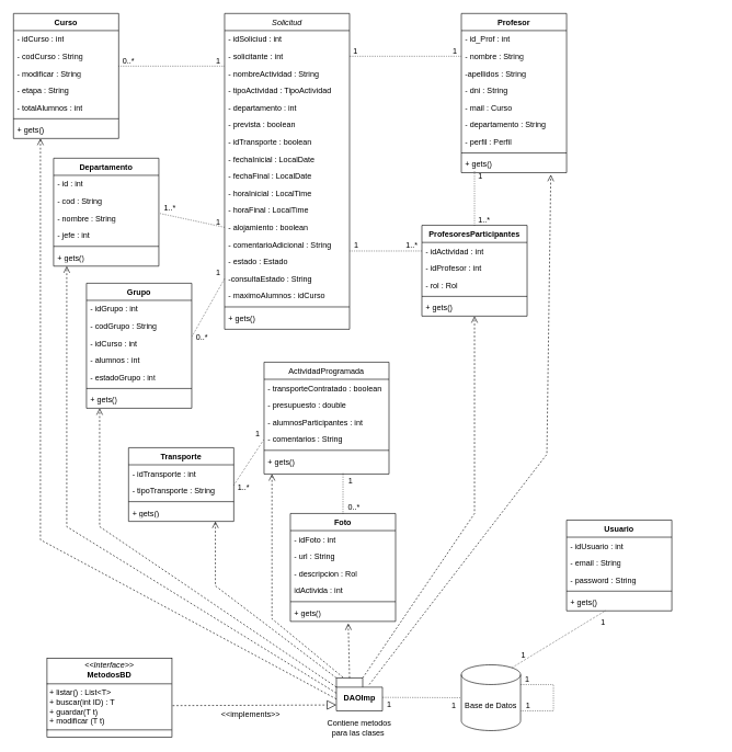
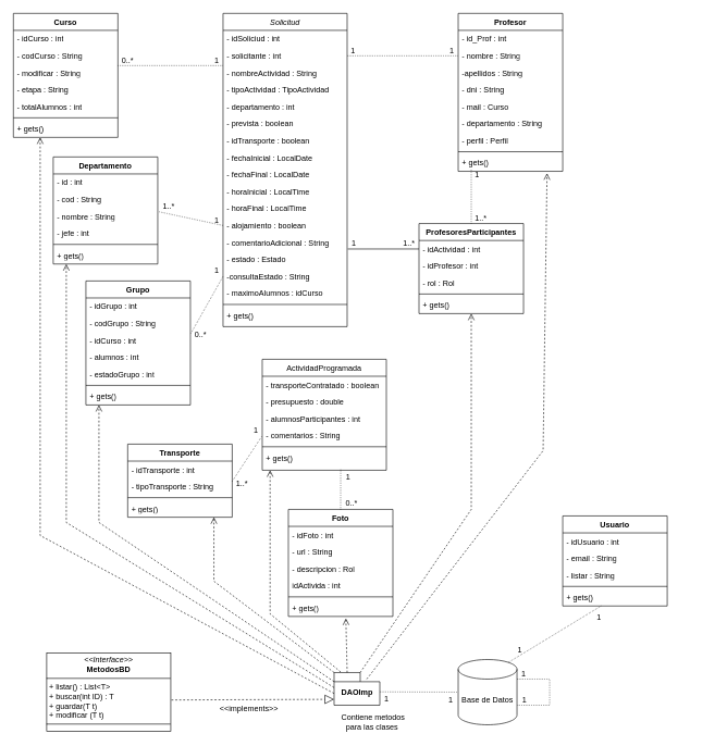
- <mxCell id="102" value="" style="endArrow=none;html=1;rounded=0;dashed=1;dashPattern=1 2;entryX=0;entryY=0.5;entryDx=0;entryDy=0;exitX=1.005;exitY=-0.115;exitDx=0;exitDy=0;exitPerimeter=0;" edge="1" parent="1" source="16" target="69"><mxGeometry relative="1" as="geometry"><mxPoint x="591" y="540" as="sourcePoint" /><mxPoint x="751" y="635" as="targetPoint" /></mxGeometry></mxCell>
+ <mxCell id="102" value="" style="endArrow=none;html=1;rounded=0;dashed=0;dashPattern=1 2;entryX=0;entryY=0.5;entryDx=0;entryDy=0;exitX=1.005;exitY=-0.115;exitDx=0;exitDy=0;exitPerimeter=0;" edge="1" parent="1" source="16" target="69"><mxGeometry relative="1" as="geometry"><mxPoint x="591" y="540" as="sourcePoint" /><mxPoint x="751" y="635" as="targetPoint" /></mxGeometry></mxCell>
- <mxCell id="82" value="- password : String" style="text;strokeColor=none;fillColor=none;align=left;verticalAlign=top;spacingLeft=4;spacingRight=4;overflow=hidden;rotatable=0;points=[[0,0.5],[1,0.5]];portConstraint=eastwest;whiteSpace=wrap;html=1;" parent="79" vertex="1"><mxGeometry y="78" width="160" height="26" as="geometry" /></mxCell>
+ <mxCell id="82" value="- listar : String" style="text;strokeColor=none;fillColor=none;align=left;verticalAlign=top;spacingLeft=4;spacingRight=4;overflow=hidden;rotatable=0;points=[[0,0.5],[1,0.5]];portConstraint=eastwest;whiteSpace=wrap;html=1;" parent="79" vertex="1"><mxGeometry y="78" width="160" height="26" as="geometry" /></mxCell>
- <mxCell id="132" value="Contiene metodos para las clases&amp;nbsp;" style="text;html=1;strokeColor=none;fillColor=none;align=center;verticalAlign=middle;whiteSpace=wrap;rounded=0;" vertex="1" parent="1"><mxGeometry x="486" y="1091" width="120" height="30" as="geometry" /></mxCell>
+ <mxCell id="132" value="Contiene metodos para las clases&amp;nbsp;" style="text;html=1;strokeColor=none;fillColor=none;align=center;verticalAlign=middle;whiteSpace=wrap;rounded=0;" vertex="1" parent="1"><mxGeometry x="511" y="1091" width="120" height="30" as="geometry" /></mxCell>
